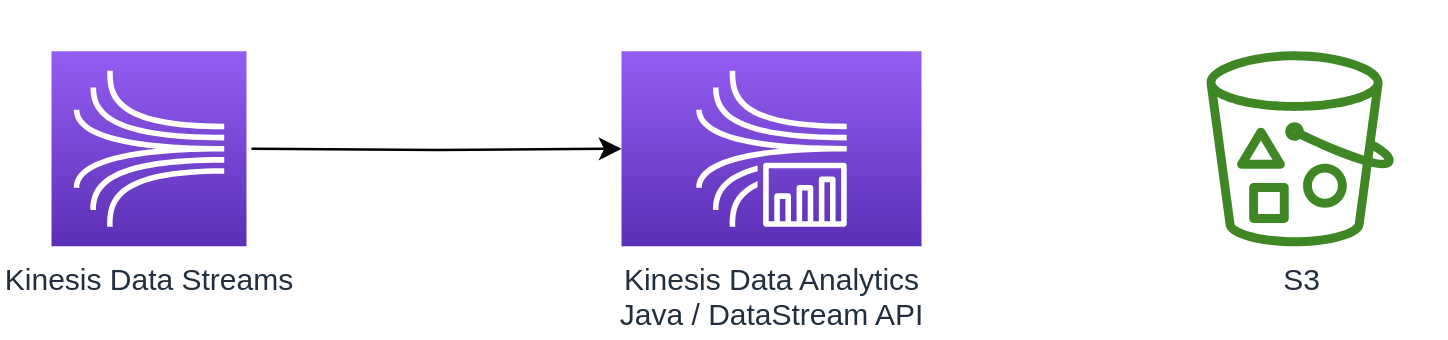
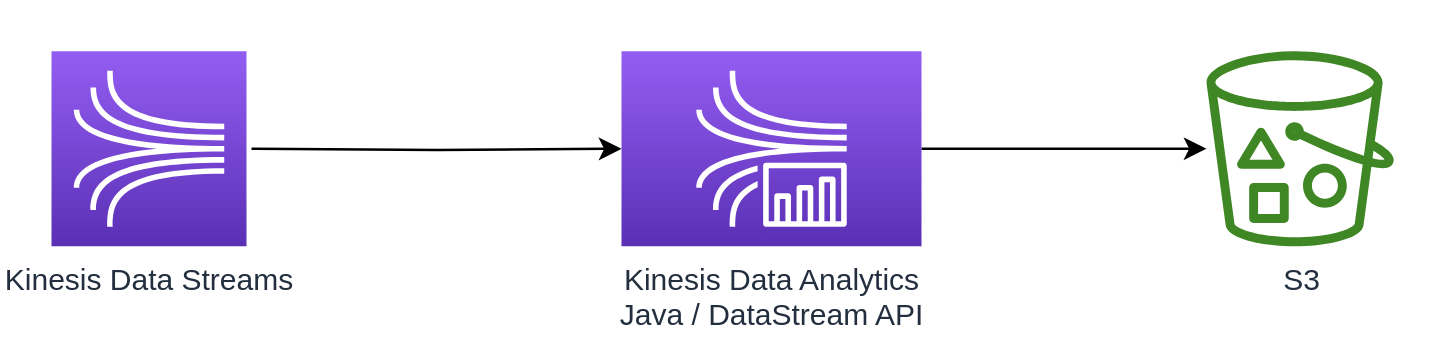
+ <mxCell id="2" style="edgeStyle=orthogonalEdgeStyle;rounded=0;orthogonalLoop=1;jettySize=auto;html=1;exitX=1;exitY=0.5;exitDx=0;exitDy=0;exitPerimeter=0;" parent="1" source="3" target="5" edge="1"><mxGeometry relative="1" as="geometry" /></mxCell>
